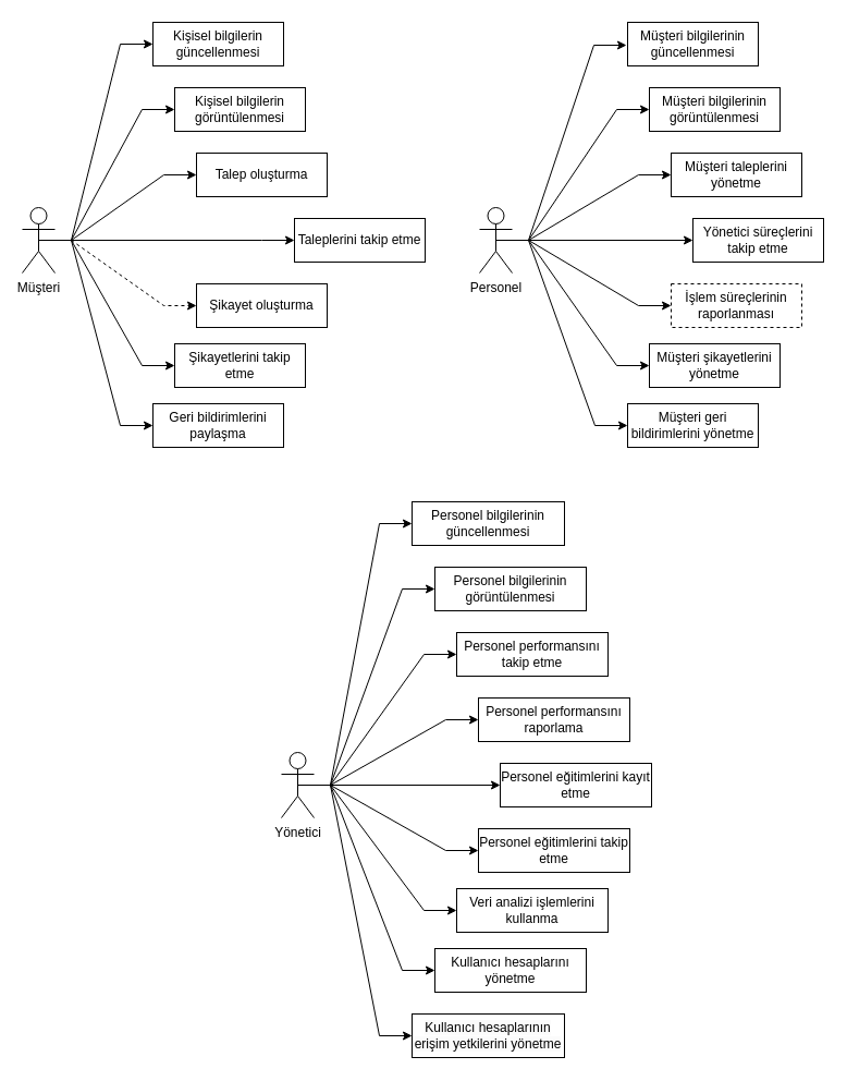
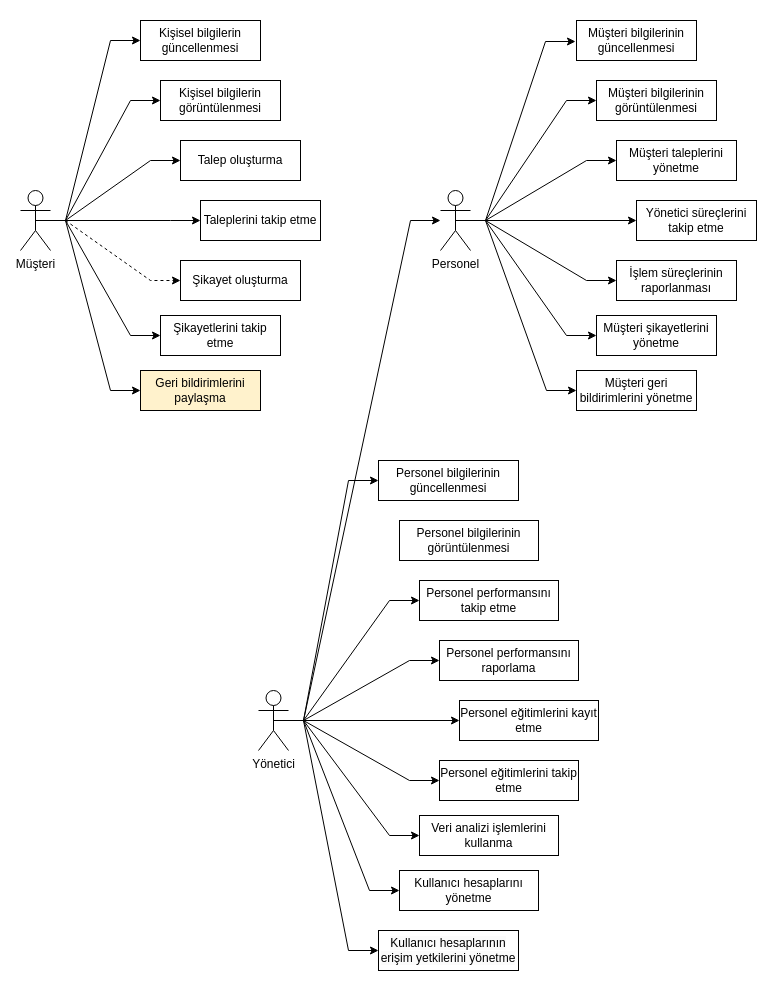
- <mxCell id="24" value="&lt;font style=&quot;vertical-align: inherit;&quot;&gt;&lt;font style=&quot;vertical-align: inherit;&quot;&gt;&lt;font style=&quot;vertical-align: inherit;&quot;&gt;&lt;font style=&quot;vertical-align: inherit;&quot;&gt;&lt;font style=&quot;vertical-align: inherit;&quot;&gt;&lt;font style=&quot;vertical-align: inherit;&quot;&gt;&lt;font style=&quot;vertical-align: inherit;&quot;&gt;&lt;font style=&quot;vertical-align: inherit;&quot;&gt;&lt;font style=&quot;vertical-align: inherit;&quot;&gt;&lt;font style=&quot;vertical-align: inherit;&quot;&gt;Taleplerini takip etme&lt;/font&gt;&lt;/font&gt;&lt;/font&gt;&lt;/font&gt;&lt;/font&gt;&lt;/font&gt;&lt;/font&gt;&lt;/font&gt;&lt;br&gt;&lt;/font&gt;&lt;/font&gt;" style="rounded=0;whiteSpace=wrap;html=1;" parent="1" vertex="1"><mxGeometry x="270" y="200" width="120" height="40" as="geometry" /></mxCell>
+ <mxCell id="24" value="&lt;font style=&quot;vertical-align: inherit;&quot;&gt;&lt;font style=&quot;vertical-align: inherit;&quot;&gt;&lt;font style=&quot;vertical-align: inherit;&quot;&gt;&lt;font style=&quot;vertical-align: inherit;&quot;&gt;&lt;font style=&quot;vertical-align: inherit;&quot;&gt;&lt;font style=&quot;vertical-align: inherit;&quot;&gt;&lt;font style=&quot;vertical-align: inherit;&quot;&gt;&lt;font style=&quot;vertical-align: inherit;&quot;&gt;&lt;font style=&quot;vertical-align: inherit;&quot;&gt;&lt;font style=&quot;vertical-align: inherit;&quot;&gt;Taleplerini takip etme&lt;/font&gt;&lt;/font&gt;&lt;/font&gt;&lt;/font&gt;&lt;/font&gt;&lt;/font&gt;&lt;/font&gt;&lt;/font&gt;&lt;br&gt;&lt;/font&gt;&lt;/font&gt;" style="rounded=0;whiteSpace=wrap;html=1;" parent="1" vertex="1"><mxGeometry x="200" y="200" width="120" height="40" as="geometry" /></mxCell>
- <mxCell id="32" value="&lt;font style=&quot;vertical-align: inherit;&quot;&gt;&lt;font style=&quot;vertical-align: inherit;&quot;&gt;&lt;font style=&quot;vertical-align: inherit;&quot;&gt;&lt;font style=&quot;vertical-align: inherit;&quot;&gt;İşlem süreçlerinin raporlanması&lt;/font&gt;&lt;/font&gt;&lt;/font&gt;&lt;/font&gt;" style="rounded=0;whiteSpace=wrap;html=1;dashed=1;" parent="1" vertex="1"><mxGeometry x="616" y="260" width="120" height="40" as="geometry" /></mxCell>
+ <mxCell id="32" value="&lt;font style=&quot;vertical-align: inherit;&quot;&gt;&lt;font style=&quot;vertical-align: inherit;&quot;&gt;&lt;font style=&quot;vertical-align: inherit;&quot;&gt;&lt;font style=&quot;vertical-align: inherit;&quot;&gt;İşlem süreçlerinin raporlanması&lt;/font&gt;&lt;/font&gt;&lt;/font&gt;&lt;/font&gt;" style="rounded=0;whiteSpace=wrap;html=1;" parent="1" vertex="1"><mxGeometry x="616" y="260" width="120" height="40" as="geometry" /></mxCell>
- <mxCell id="27" value="&lt;font style=&quot;vertical-align: inherit;&quot;&gt;&lt;font style=&quot;vertical-align: inherit;&quot;&gt;&lt;font style=&quot;vertical-align: inherit;&quot;&gt;&lt;font style=&quot;vertical-align: inherit;&quot;&gt;&lt;font style=&quot;vertical-align: inherit;&quot;&gt;&lt;font style=&quot;vertical-align: inherit;&quot;&gt;&lt;font style=&quot;vertical-align: inherit;&quot;&gt;&lt;font style=&quot;vertical-align: inherit;&quot;&gt;&lt;font style=&quot;vertical-align: inherit;&quot;&gt;&lt;font style=&quot;vertical-align: inherit;&quot;&gt;&lt;font style=&quot;vertical-align: inherit;&quot;&gt;&lt;font style=&quot;vertical-align: inherit;&quot;&gt;&lt;font style=&quot;vertical-align: inherit;&quot;&gt;&lt;font style=&quot;vertical-align: inherit;&quot;&gt;Geri bildirimlerini paylaşma&lt;/font&gt;&lt;/font&gt;&lt;/font&gt;&lt;/font&gt;&lt;/font&gt;&lt;/font&gt;&lt;/font&gt;&lt;/font&gt;&lt;/font&gt;&lt;/font&gt;&lt;/font&gt;&lt;/font&gt;&lt;br&gt;&lt;/font&gt;&lt;/font&gt;" style="rounded=0;whiteSpace=wrap;html=1;" parent="1" vertex="1"><mxGeometry x="140" y="370" width="120" height="40" as="geometry" /></mxCell>
+ <mxCell id="27" value="&lt;font style=&quot;vertical-align: inherit;&quot;&gt;&lt;font style=&quot;vertical-align: inherit;&quot;&gt;&lt;font style=&quot;vertical-align: inherit;&quot;&gt;&lt;font style=&quot;vertical-align: inherit;&quot;&gt;&lt;font style=&quot;vertical-align: inherit;&quot;&gt;&lt;font style=&quot;vertical-align: inherit;&quot;&gt;&lt;font style=&quot;vertical-align: inherit;&quot;&gt;&lt;font style=&quot;vertical-align: inherit;&quot;&gt;&lt;font style=&quot;vertical-align: inherit;&quot;&gt;&lt;font style=&quot;vertical-align: inherit;&quot;&gt;&lt;font style=&quot;vertical-align: inherit;&quot;&gt;&lt;font style=&quot;vertical-align: inherit;&quot;&gt;&lt;font style=&quot;vertical-align: inherit;&quot;&gt;&lt;font style=&quot;vertical-align: inherit;&quot;&gt;Geri bildirimlerini paylaşma&lt;/font&gt;&lt;/font&gt;&lt;/font&gt;&lt;/font&gt;&lt;/font&gt;&lt;/font&gt;&lt;/font&gt;&lt;/font&gt;&lt;/font&gt;&lt;/font&gt;&lt;/font&gt;&lt;/font&gt;&lt;br&gt;&lt;/font&gt;&lt;/font&gt;" style="rounded=0;whiteSpace=wrap;html=1;fillColor=#fff2cc;" parent="1" vertex="1"><mxGeometry x="140" y="370" width="120" height="40" as="geometry" /></mxCell>
- <mxCell id="35" style="edgeStyle=entityRelationEdgeStyle;rounded=0;orthogonalLoop=1;jettySize=auto;html=1;exitX=0.5;exitY=0.5;exitDx=0;exitDy=0;exitPerimeter=0;entryX=0;entryY=0.5;entryDx=0;entryDy=0;" parent="1" source="4" target="42" edge="1"><mxGeometry relative="1" as="geometry"><mxPoint x="278" y="720" as="sourcePoint" /></mxGeometry></mxCell>
+ <mxCell id="35" style="edgeStyle=entityRelationEdgeStyle;rounded=0;orthogonalLoop=1;jettySize=auto;html=1;exitX=0.5;exitY=0.5;exitDx=0;exitDy=0;exitPerimeter=0;" parent="1" source="4" target="20" edge="1"><mxGeometry relative="1" as="geometry"><mxPoint x="278" y="720" as="sourcePoint" /></mxGeometry></mxCell>
